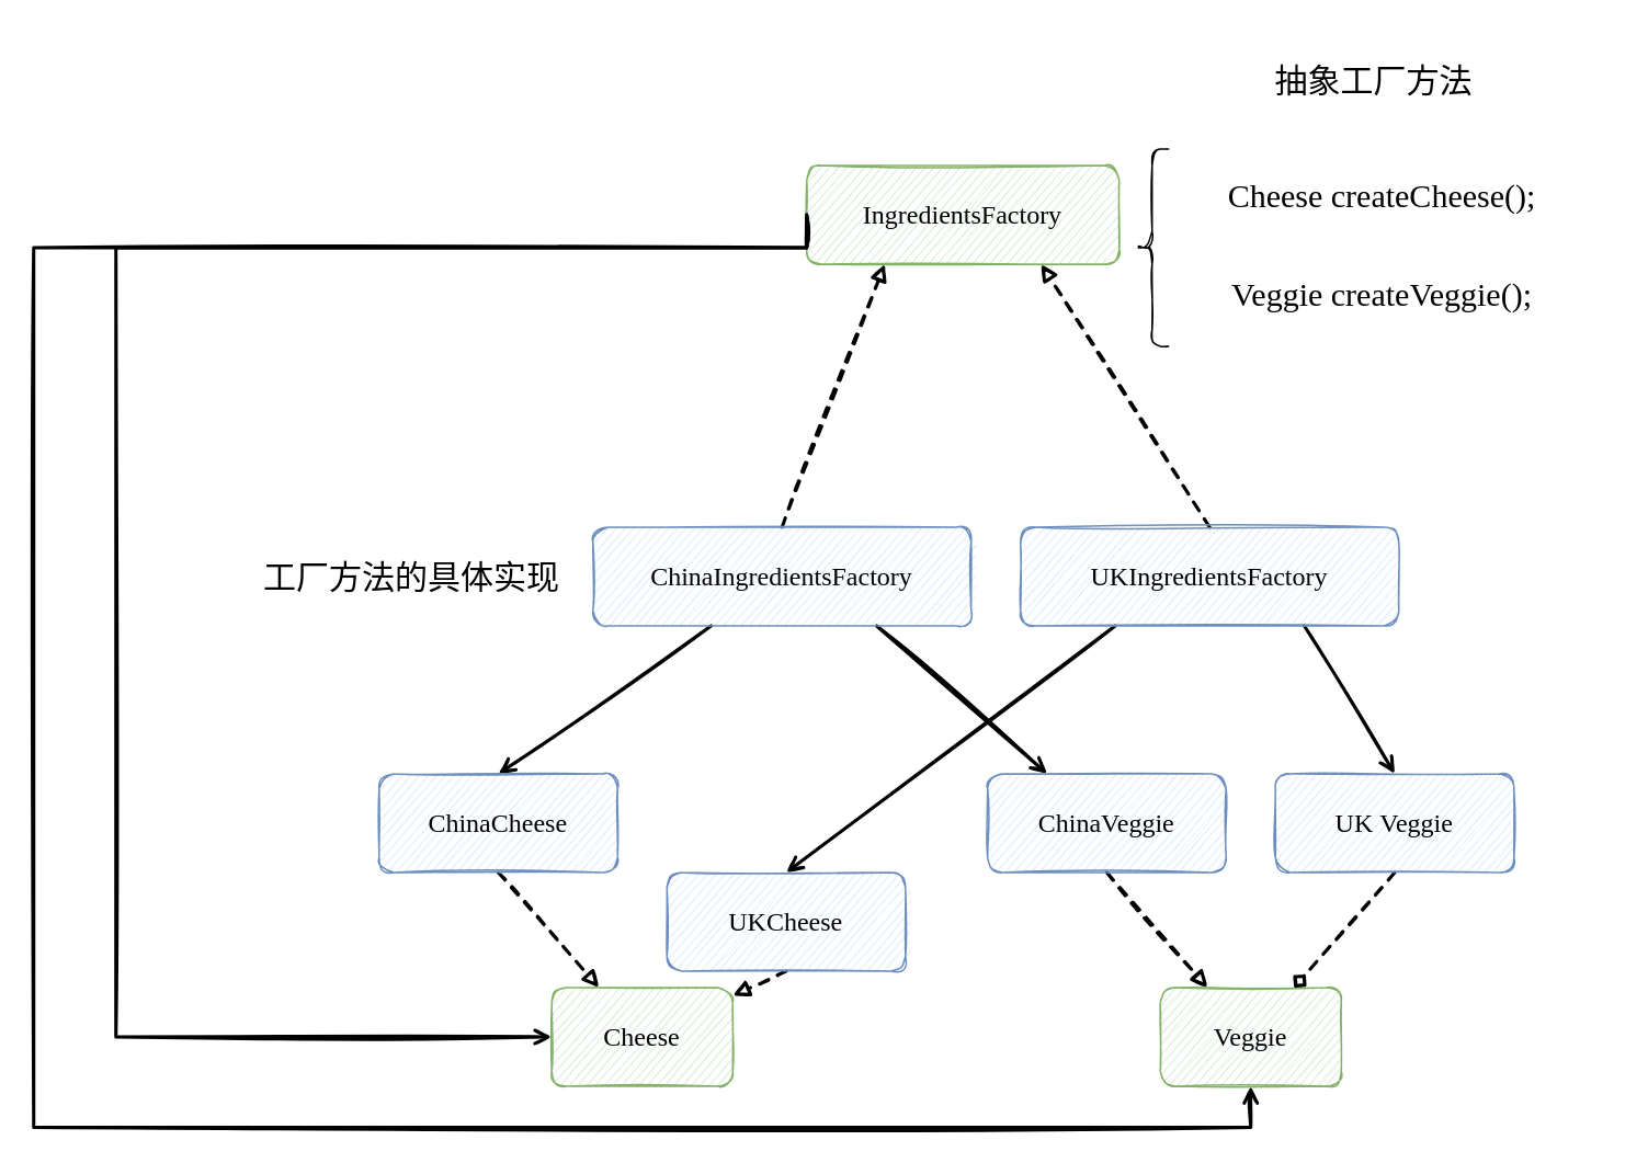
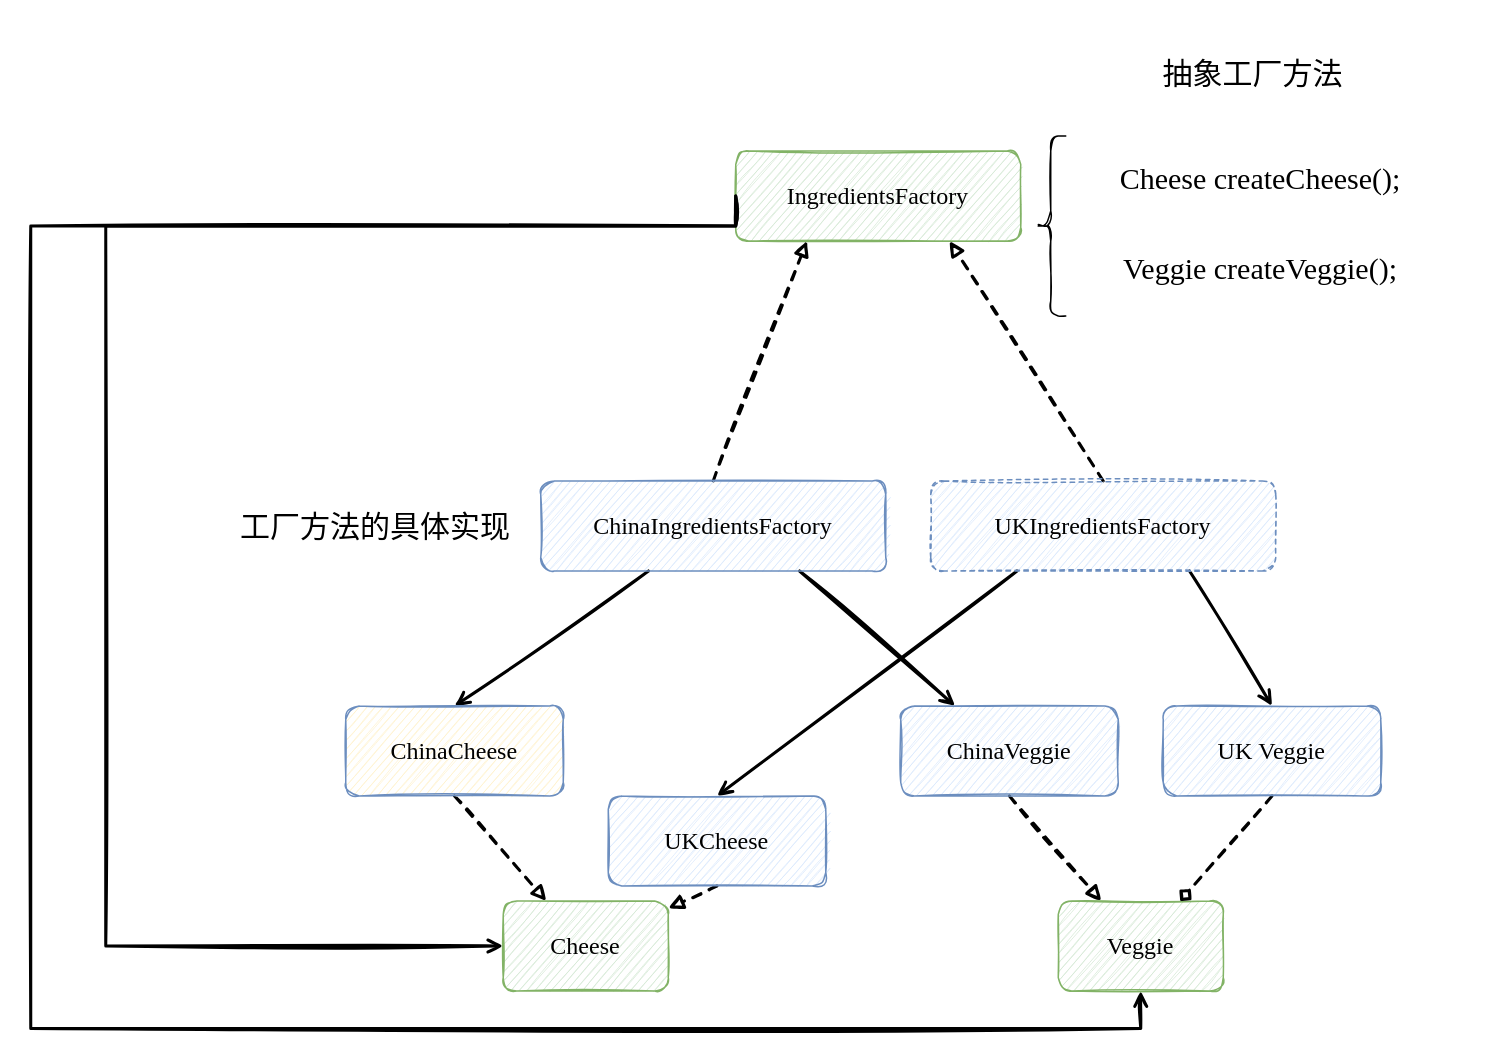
- <mxCell id="15" value="&lt;span style=&quot;font-family: &amp;quot;Comic Sans MS&amp;quot;; font-size: 16px;&quot;&gt;UKIngredientsFactory&lt;/span&gt;" style="rounded=1;whiteSpace=wrap;html=1;sketch=1;fillColor=#dae8fc;strokeColor=#6c8ebf;" vertex="1" parent="1"><mxGeometry x="620" y="320" width="230" height="60" as="geometry" /></mxCell>
+ <mxCell id="15" value="&lt;span style=&quot;font-family: &amp;quot;Comic Sans MS&amp;quot;; font-size: 16px;&quot;&gt;UKIngredientsFactory&lt;/span&gt;" style="rounded=1;whiteSpace=wrap;html=1;sketch=1;fillColor=#dae8fc;strokeColor=#6c8ebf;dashed=1;" vertex="1" parent="1"><mxGeometry x="620" y="320" width="230" height="60" as="geometry" /></mxCell>
- <mxCell id="19" value="&lt;span style=&quot;font-family: &amp;quot;Comic Sans MS&amp;quot;; font-size: 16px;&quot;&gt;ChinaCheese&lt;/span&gt;" style="rounded=1;whiteSpace=wrap;html=1;sketch=1;fillColor=#dae8fc;strokeColor=#6c8ebf;" vertex="1" parent="1"><mxGeometry x="230" y="470" width="145" height="60" as="geometry" /></mxCell>
+ <mxCell id="19" value="&lt;span style=&quot;font-family: &amp;quot;Comic Sans MS&amp;quot;; font-size: 16px;&quot;&gt;ChinaCheese&lt;/span&gt;" style="rounded=1;whiteSpace=wrap;html=1;sketch=1;fillColor=#fff2cc;strokeColor=#6c8ebf;" vertex="1" parent="1"><mxGeometry x="230" y="470" width="145" height="60" as="geometry" /></mxCell>
